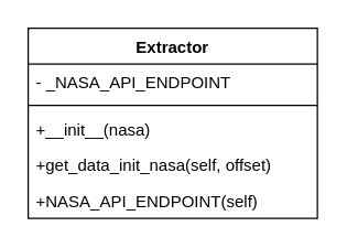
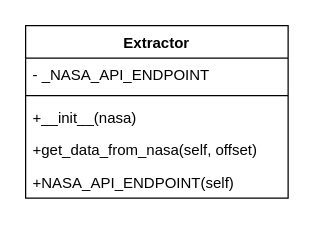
- <mxCell id="6" value="+get_data_init_nasa(self, offset)" style="text;strokeColor=none;fillColor=none;align=left;verticalAlign=top;spacingLeft=4;spacingRight=4;overflow=hidden;rotatable=0;points=[[0,0.5],[1,0.5]];portConstraint=eastwest;" vertex="1" parent="2"><mxGeometry y="86" width="210" height="26" as="geometry" /></mxCell>
+ <mxCell id="6" value="+get_data_from_nasa(self, offset)" style="text;strokeColor=none;fillColor=none;align=left;verticalAlign=top;spacingLeft=4;spacingRight=4;overflow=hidden;rotatable=0;points=[[0,0.5],[1,0.5]];portConstraint=eastwest;" vertex="1" parent="2"><mxGeometry y="86" width="210" height="26" as="geometry" /></mxCell>
